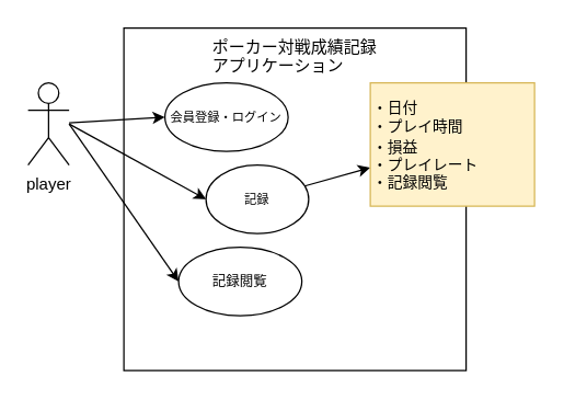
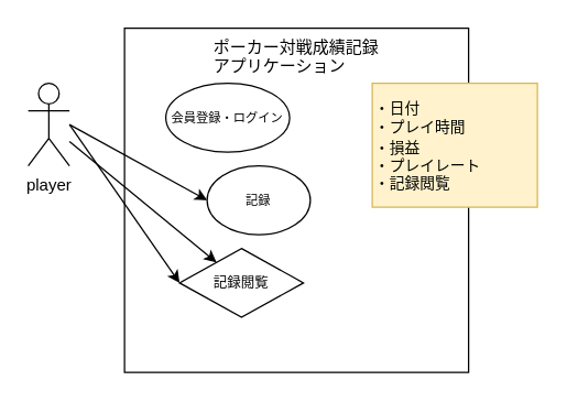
- <mxCell id="8" value="" style="endArrow=classic;html=1;fontSize=9;entryX=0;entryY=0.5;entryDx=0;entryDy=0;" edge="1" parent="1" source="2" target="4"><mxGeometry width="50" height="50" relative="1" as="geometry"><mxPoint x="160" y="180" as="sourcePoint" /><mxPoint x="210" y="130" as="targetPoint" /></mxGeometry></mxCell>
+ <mxCell id="8" value="" style="endArrow=classic;html=1;fontSize=9;" edge="1" parent="1" source="2" target="7"><mxGeometry width="50" height="50" relative="1" as="geometry"><mxPoint x="160" y="180" as="sourcePoint" /><mxPoint x="210" y="130" as="targetPoint" /></mxGeometry></mxCell>
- <mxCell id="5" value="" style="edgeStyle=none;html=1;fontSize=9;" edge="1" parent="1" source="6" target="11"><mxGeometry relative="1" as="geometry" /></mxCell>
- <mxCell id="7" value="&lt;font size=&quot;1&quot;&gt;記録閲覧&lt;/font&gt;" style="ellipse;whiteSpace=wrap;html=1;" vertex="1" parent="1"><mxGeometry x="130" y="180" width="90" height="50" as="geometry" /></mxCell>
+ <mxCell id="7" value="&lt;font size=&quot;1&quot;&gt;記録閲覧&lt;/font&gt;" style="rhombus;whiteSpace=wrap;html=1;" vertex="1" parent="1"><mxGeometry x="130" y="180" width="90" height="50" as="geometry" /></mxCell>
